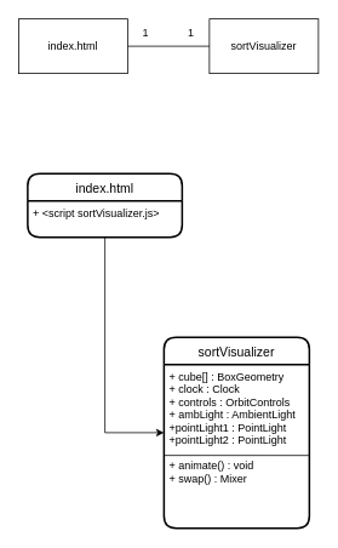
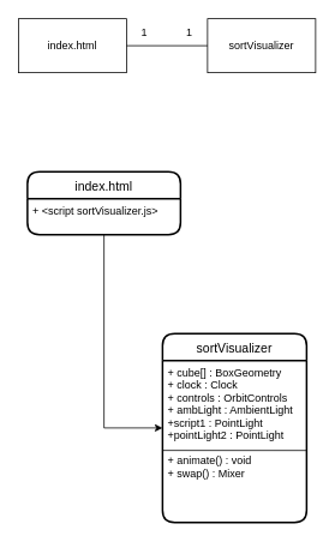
- <mxCell id="8" value="+ cube[] : BoxGeometry&#10;+ clock : Clock&#10;+ controls : OrbitControls&#10;+ ambLight : AmbientLight&#10;+pointLight1 : PointLight&#10;+pointLight2 : PointLight&#10;&#10;+ animate() : void&#10;+ swap() : Mixer" style="align=left;strokeColor=none;fillColor=none;spacingLeft=4;fontSize=12;verticalAlign=top;resizable=0;rotatable=0;part=1;" vertex="1" parent="7"><mxGeometry y="30" width="160" height="180" as="geometry" /></mxCell>
+ <mxCell id="8" value="+ cube[] : BoxGeometry&#10;+ clock : Clock&#10;+ controls : OrbitControls&#10;+ ambLight : AmbientLight&#10;+script1 : PointLight&#10;+pointLight2 : PointLight&#10;&#10;+ animate() : void&#10;+ swap() : Mixer" style="align=left;strokeColor=none;fillColor=none;spacingLeft=4;fontSize=12;verticalAlign=top;resizable=0;rotatable=0;part=1;" vertex="1" parent="7"><mxGeometry y="30" width="160" height="180" as="geometry" /></mxCell>
